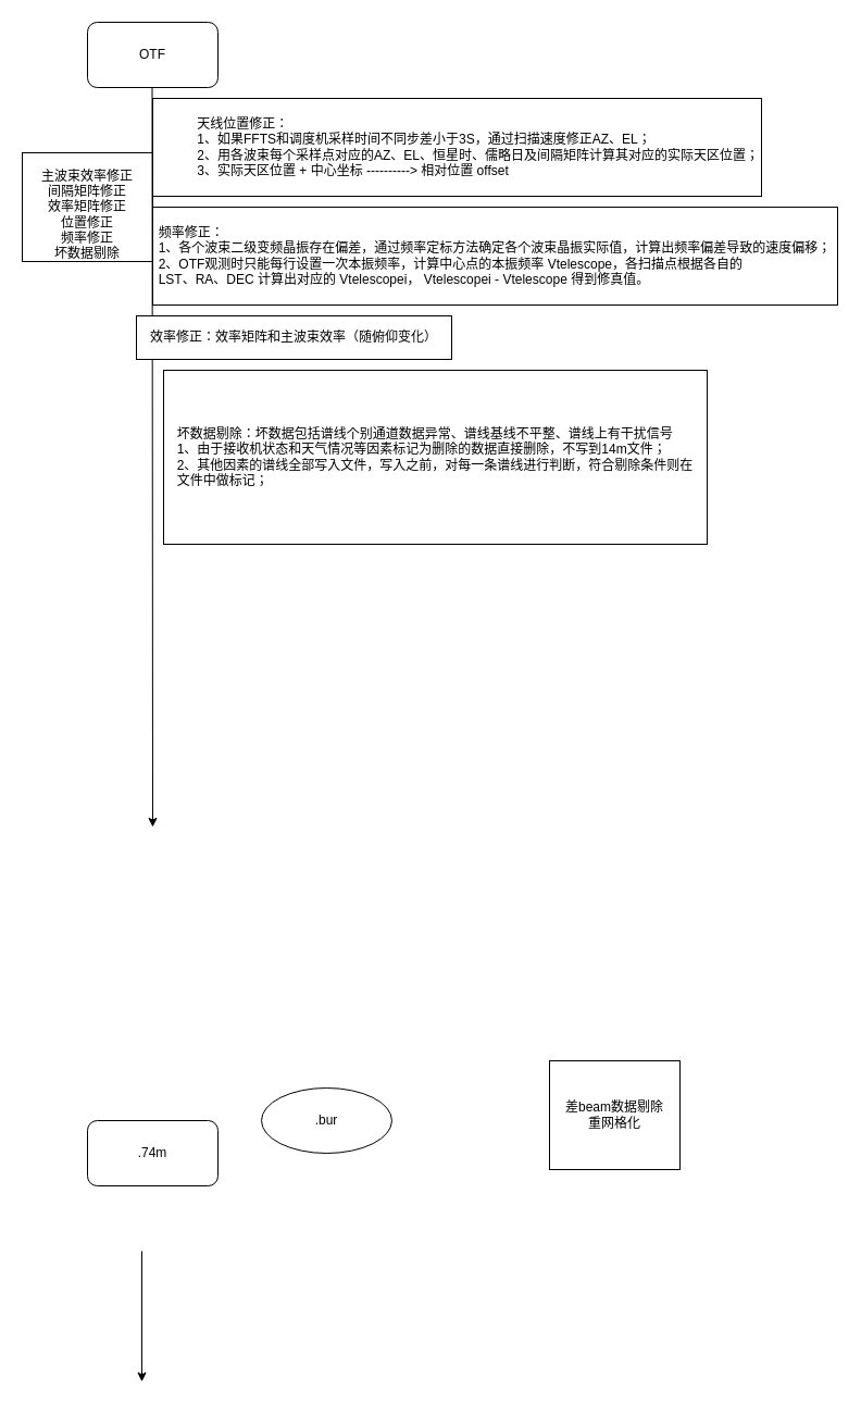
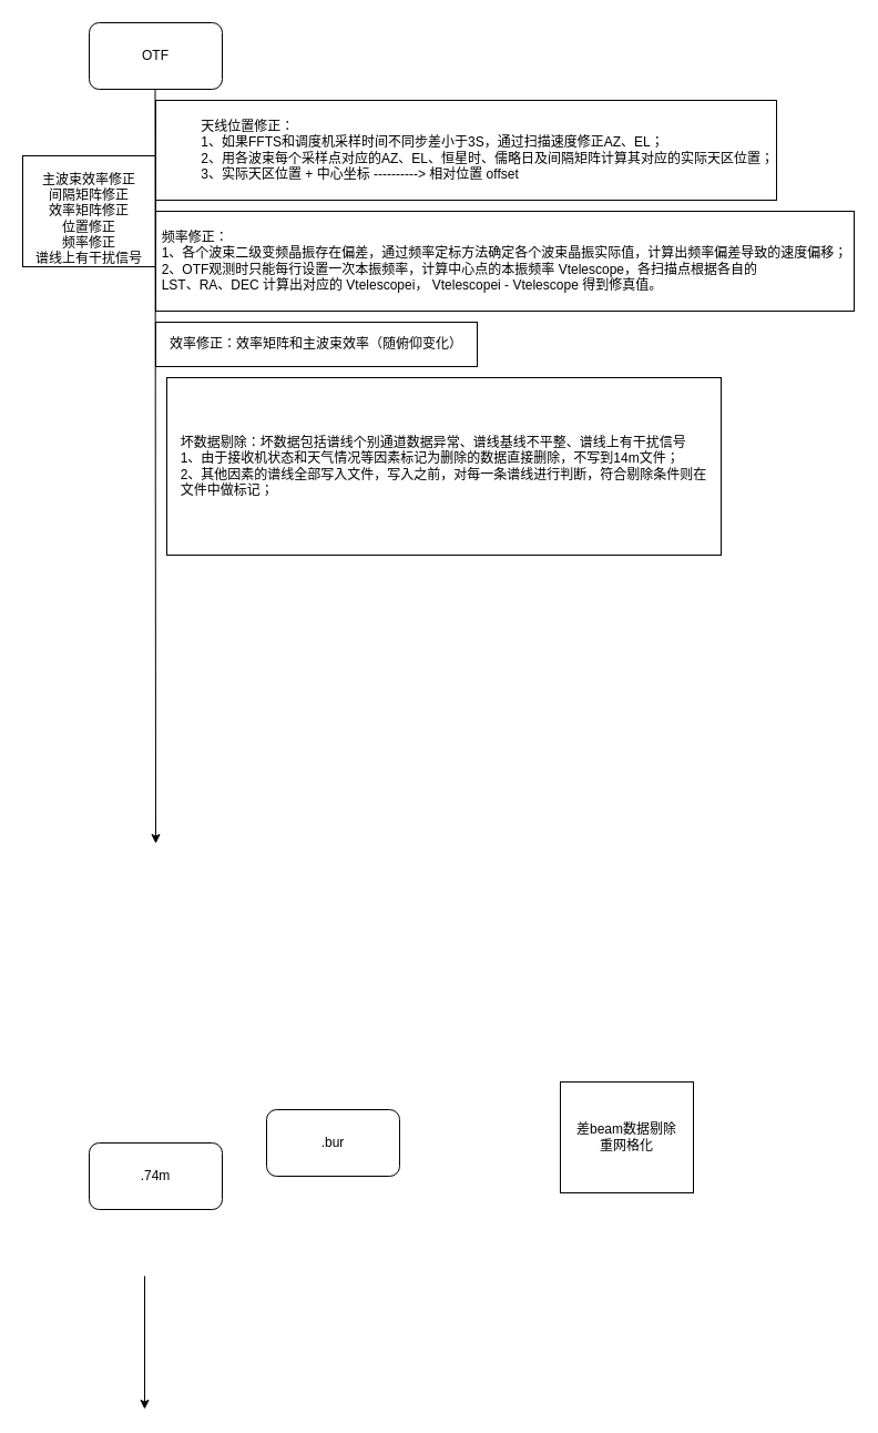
- <mxCell id="2" value="&lt;br&gt;主波束效率修正&lt;br&gt;间隔矩阵修正&lt;br&gt;效率矩阵修正&lt;br&gt;位置修正&lt;br&gt;频率修正&lt;br&gt;坏数据剔除" style="rounded=0;whiteSpace=wrap;html=1;" vertex="1" parent="1"><mxGeometry x="20" y="140" width="120" height="100" as="geometry" /></mxCell>
+ <mxCell id="2" value="&lt;br&gt;主波束效率修正&lt;br&gt;间隔矩阵修正&lt;br&gt;效率矩阵修正&lt;br&gt;位置修正&lt;br&gt;频率修正&lt;br&gt;谱线上有干扰信号" style="rounded=0;whiteSpace=wrap;html=1;" vertex="1" parent="1"><mxGeometry x="20" y="140" width="120" height="100" as="geometry" /></mxCell>
- <mxCell id="11" value="效率修正：效率矩阵和主波束效率（随俯仰变化）" style="rounded=0;whiteSpace=wrap;html=1;" vertex="1" parent="1"><mxGeometry x="125" y="290" width="290" height="40" as="geometry" /></mxCell>
+ <mxCell id="11" value="效率修正：效率矩阵和主波束效率（随俯仰变化）" style="rounded=0;whiteSpace=wrap;html=1;" vertex="1" parent="1"><mxGeometry x="140" y="290" width="290" height="40" as="geometry" /></mxCell>
- <mxCell id="7" value=".bur" style="ellipse;whiteSpace=wrap;html=1;" vertex="1" parent="1"><mxGeometry x="240" y="1000" width="120" height="60" as="geometry" /></mxCell>
+ <mxCell id="7" value=".bur" style="rounded=1;whiteSpace=wrap;html=1;" vertex="1" parent="1"><mxGeometry x="240" y="1000" width="120" height="60" as="geometry" /></mxCell>
